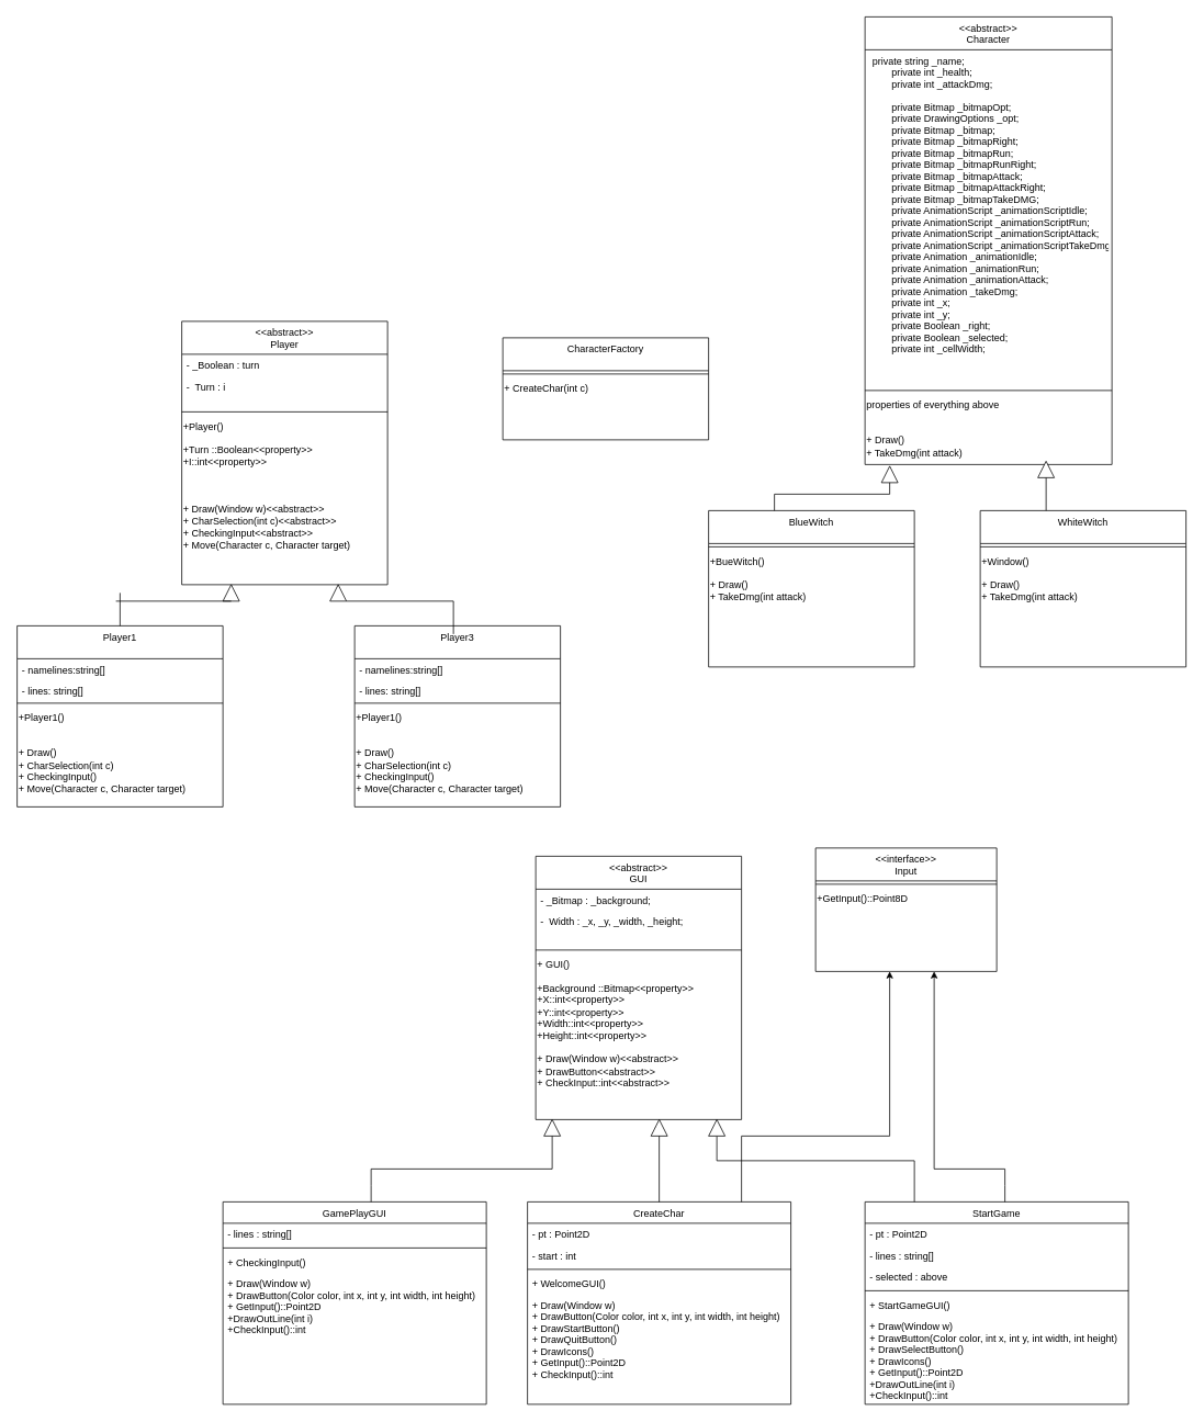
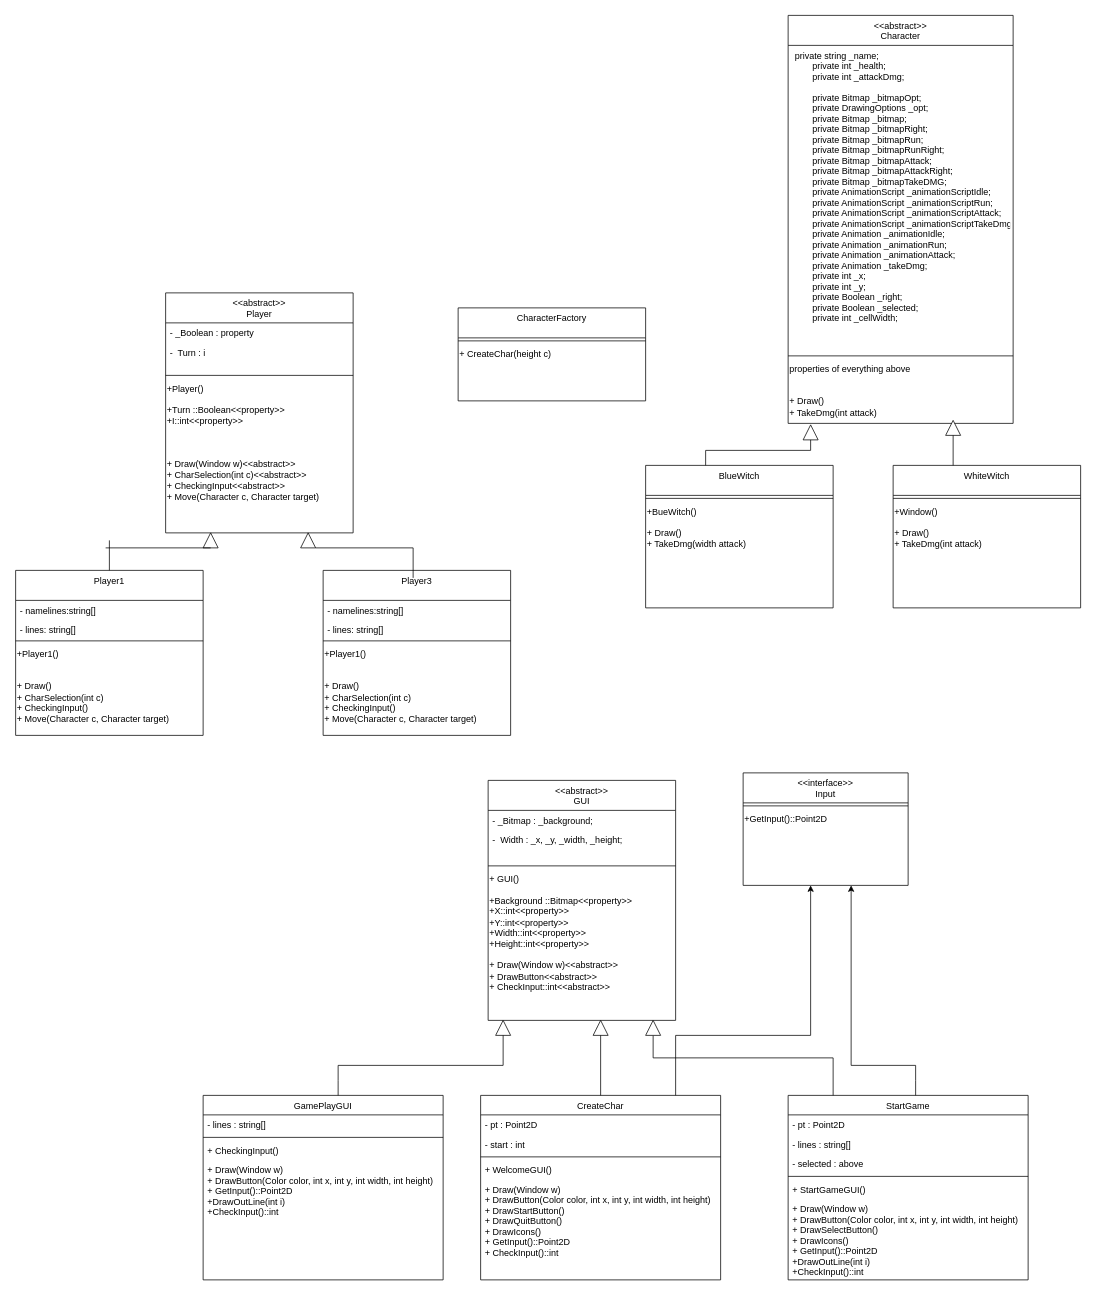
- <mxCell id="44" value="- _Boolean : turn" style="text;align=left;verticalAlign=top;spacingLeft=4;spacingRight=4;overflow=hidden;rotatable=0;points=[[0,0.5],[1,0.5]];portConstraint=eastwest;" vertex="1" parent="43"><mxGeometry y="40" width="250" height="26" as="geometry" /></mxCell>
+ <mxCell id="44" value="- _Boolean : property" style="text;align=left;verticalAlign=top;spacingLeft=4;spacingRight=4;overflow=hidden;rotatable=0;points=[[0,0.5],[1,0.5]];portConstraint=eastwest;" vertex="1" parent="43"><mxGeometry y="40" width="250" height="26" as="geometry" /></mxCell>
- <mxCell id="67" value="+ CreateChar(int c)" style="text;whiteSpace=wrap;html=1;" vertex="1" parent="65"><mxGeometry y="48" width="250" height="76" as="geometry" /></mxCell>
+ <mxCell id="67" value="+ CreateChar(height c)" style="text;whiteSpace=wrap;html=1;" vertex="1" parent="65"><mxGeometry y="48" width="250" height="76" as="geometry" /></mxCell>
- <mxCell id="74" value="+BueWitch()&lt;br&gt;&lt;br&gt;+ Draw()&lt;br&gt;+ TakeDmg(int attack)&lt;br&gt;" style="text;whiteSpace=wrap;html=1;" vertex="1" parent="72"><mxGeometry y="48" width="250" height="76" as="geometry" /></mxCell>
+ <mxCell id="74" value="+BueWitch()&lt;br&gt;&lt;br&gt;+ Draw()&lt;br&gt;+ TakeDmg(width attack)&lt;br&gt;" style="text;whiteSpace=wrap;html=1;" vertex="1" parent="72"><mxGeometry y="48" width="250" height="76" as="geometry" /></mxCell>
- <mxCell id="40" value="+GetInput()::Point8D" style="text;whiteSpace=wrap;html=1;" vertex="1" parent="38"><mxGeometry y="48" width="220" height="102" as="geometry" /></mxCell>
+ <mxCell id="40" value="+GetInput()::Point2D" style="text;whiteSpace=wrap;html=1;" vertex="1" parent="38"><mxGeometry y="48" width="220" height="102" as="geometry" /></mxCell>
